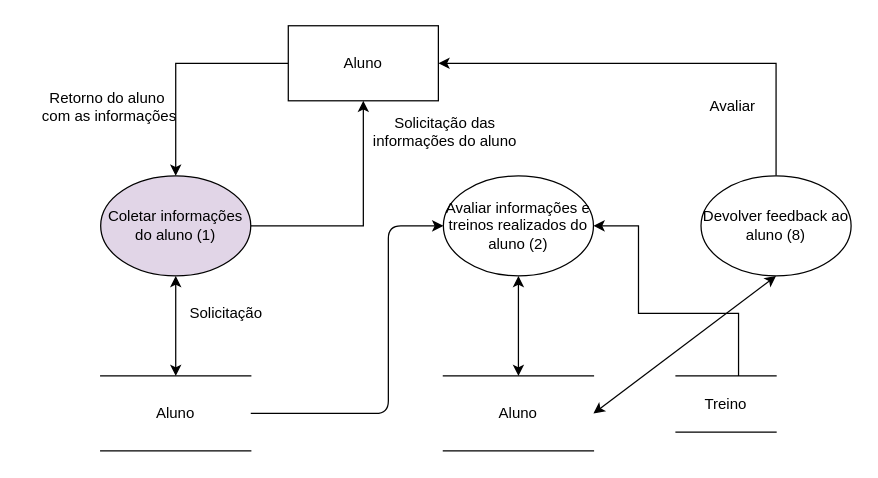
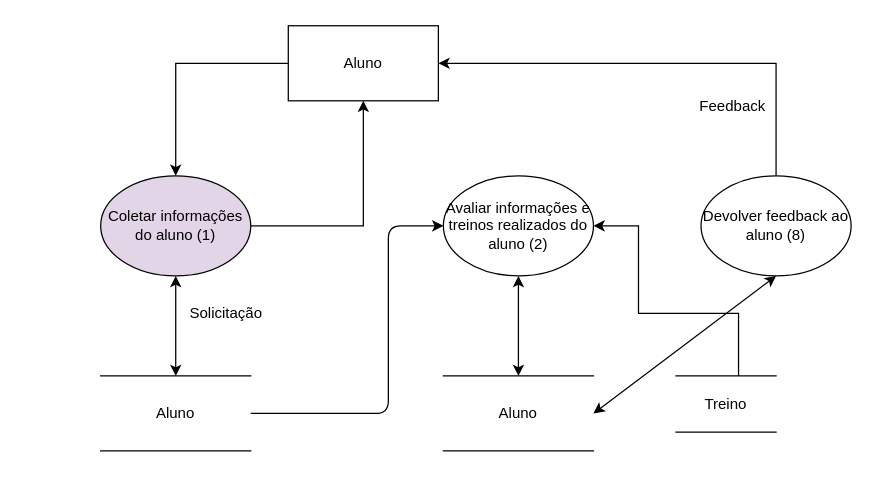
- <mxCell id="19" value="Retorno do aluno&lt;br&gt;&amp;nbsp;com as informações" style="text;html=1;align=center;verticalAlign=middle;resizable=0;points=[];autosize=1;" parent="1" vertex="1"><mxGeometry x="20" y="70" width="130" height="30" as="geometry" /></mxCell>
- <mxCell id="18" value="Avaliar" style="text;html=1;align=center;verticalAlign=middle;resizable=0;points=[];autosize=1;" parent="1" vertex="1"><mxGeometry x="550" y="75" width="70" height="20" as="geometry" /></mxCell>
+ <mxCell id="18" value="Feedback" style="text;html=1;align=center;verticalAlign=middle;resizable=0;points=[];autosize=1;" parent="1" vertex="1"><mxGeometry x="550" y="75" width="70" height="20" as="geometry" /></mxCell>
- <mxCell id="17" value="Solicitação das &lt;br&gt;informações do aluno" style="text;html=1;align=center;verticalAlign=middle;resizable=0;points=[];autosize=1;" parent="1" vertex="1"><mxGeometry x="290" y="90" width="130" height="30" as="geometry" /></mxCell>
